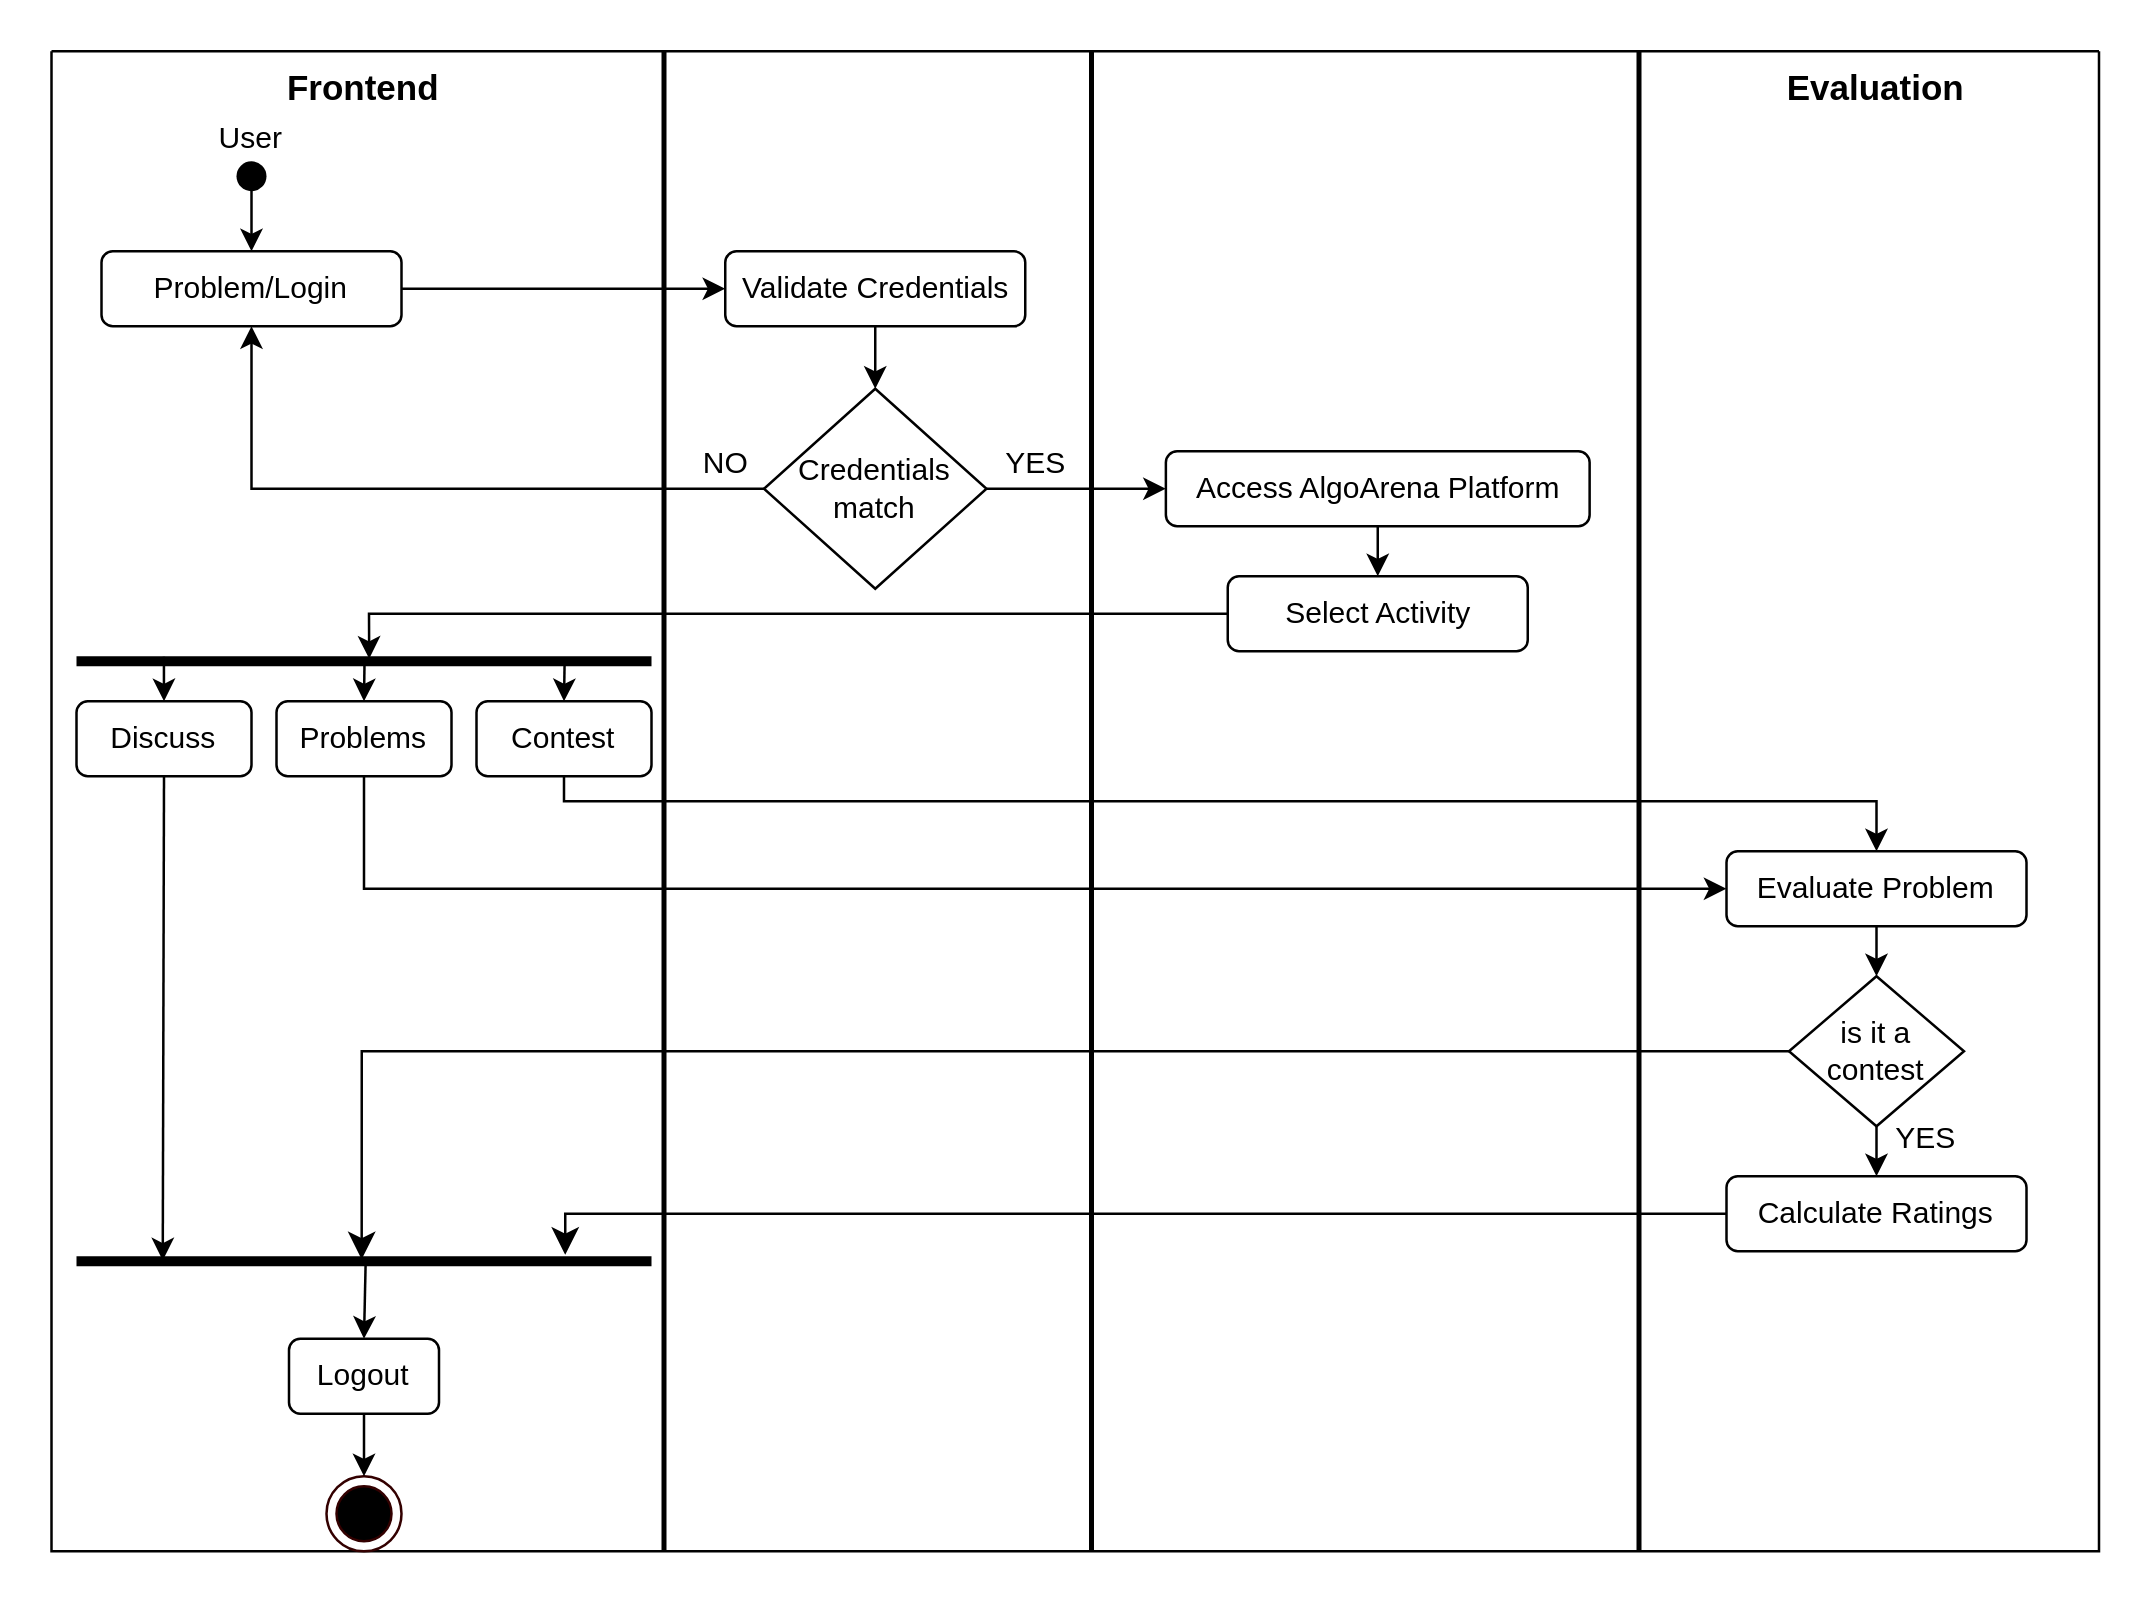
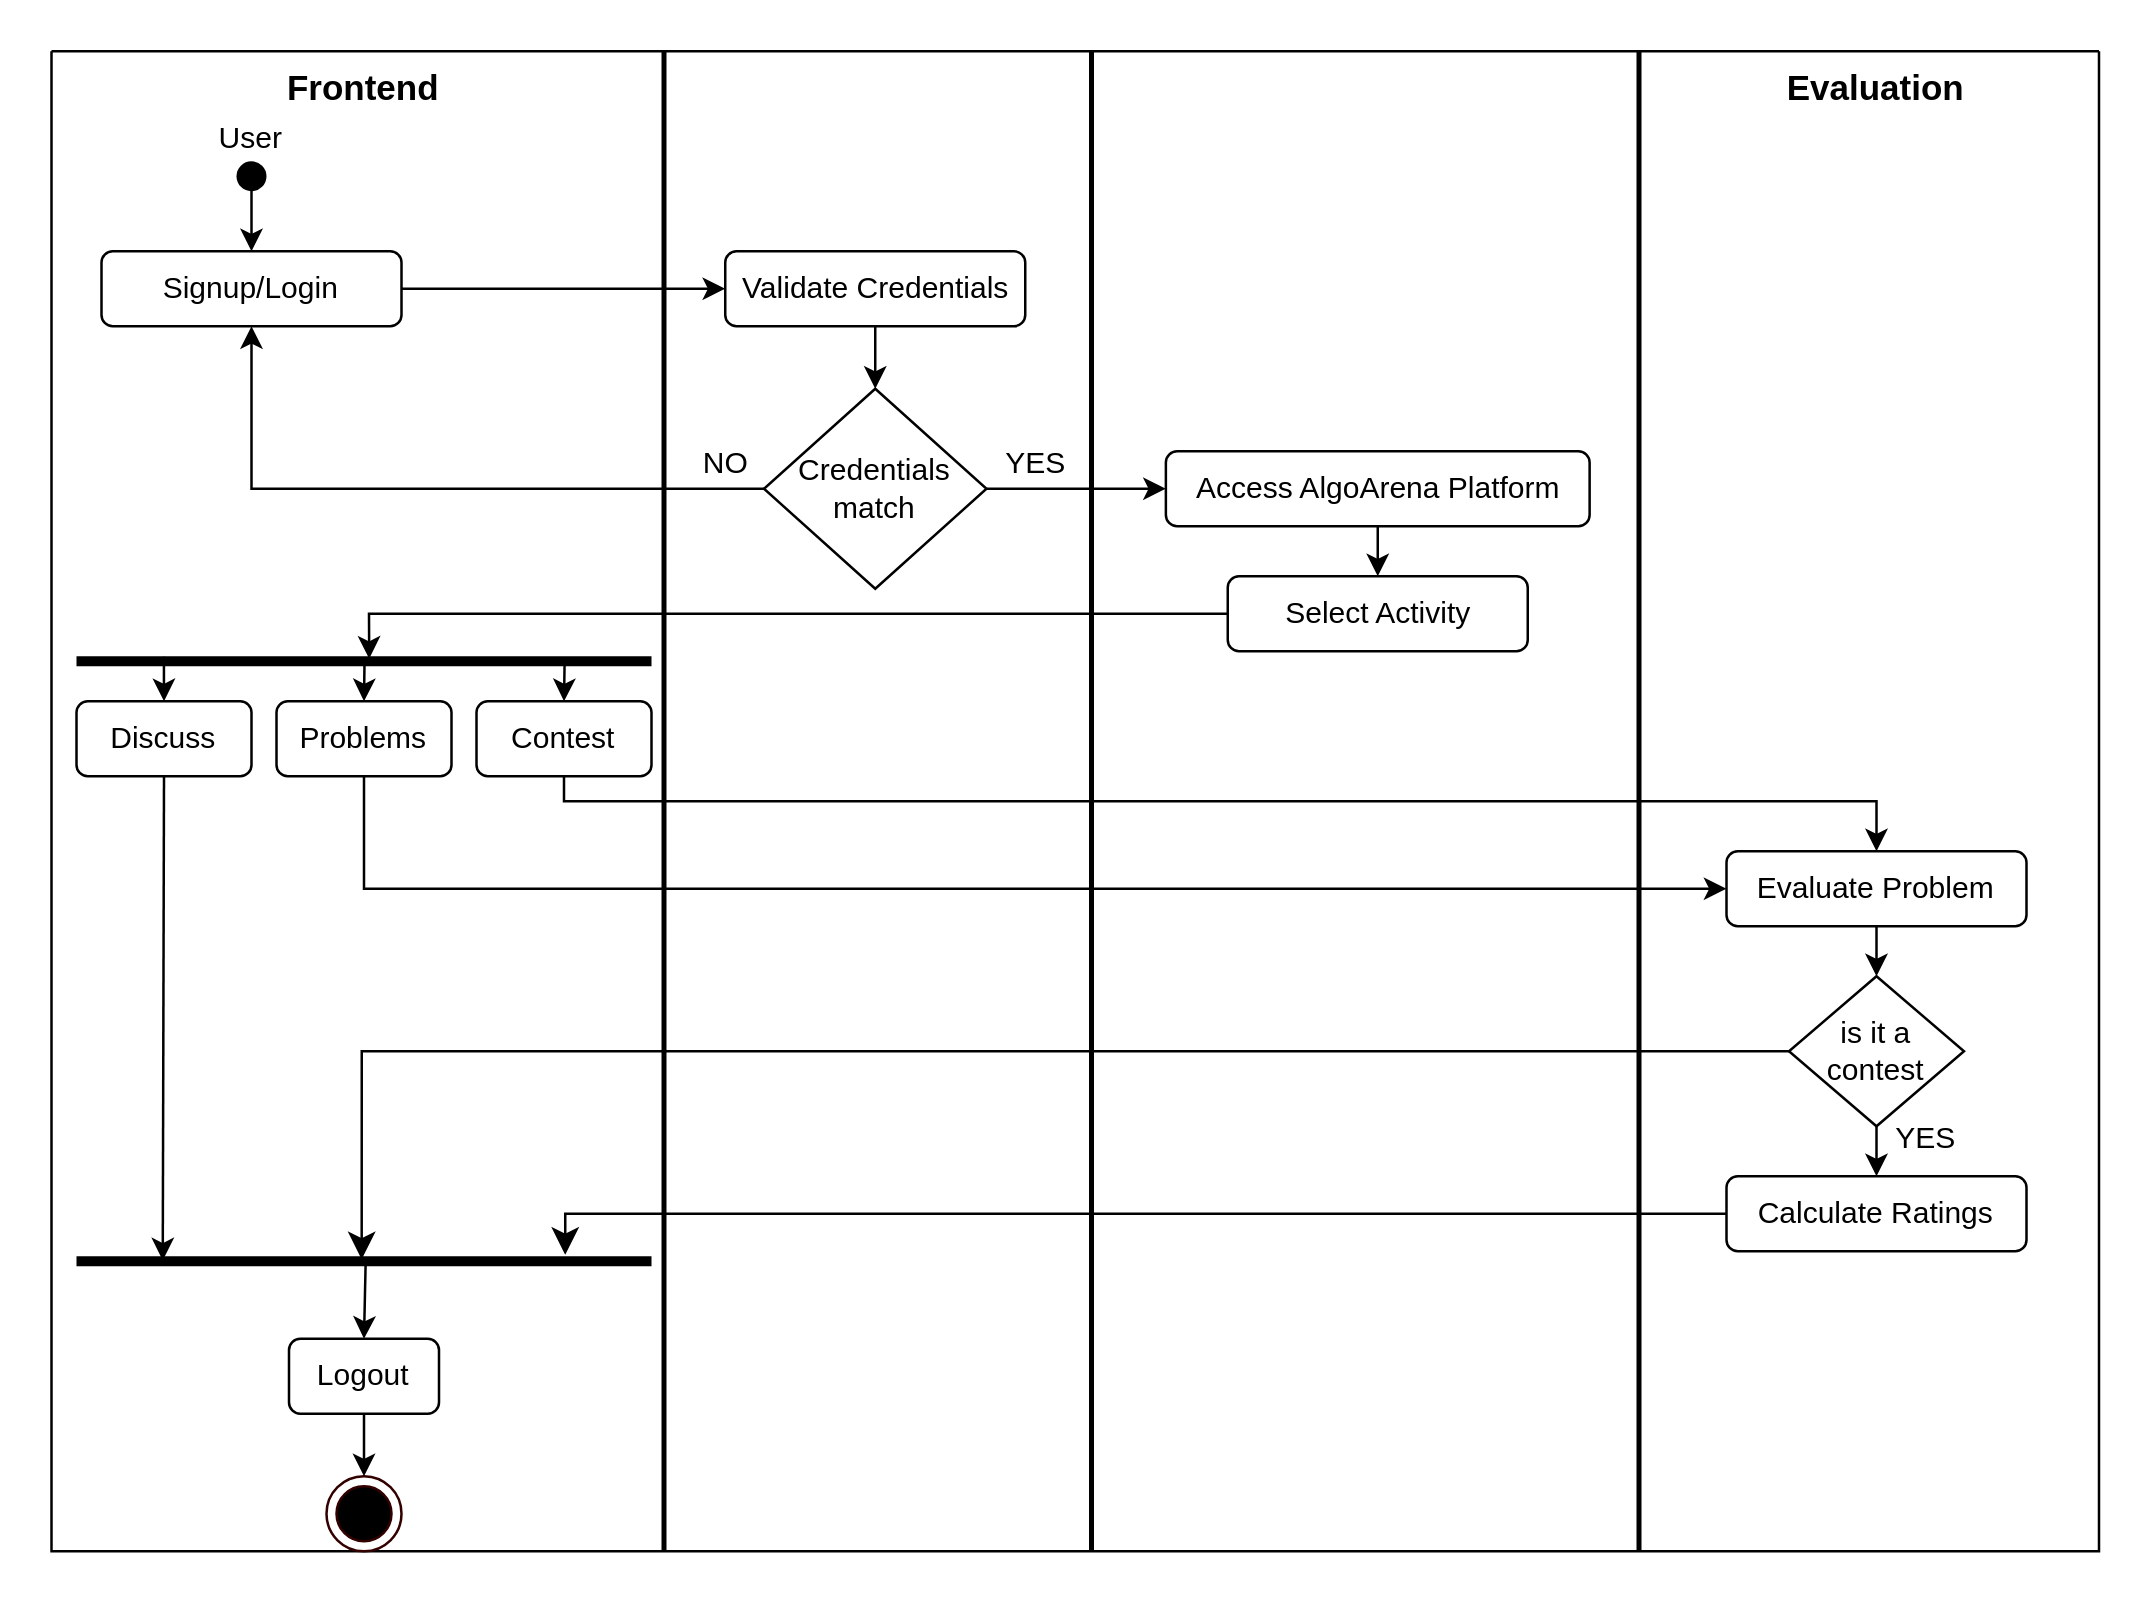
- <mxCell id="4" value="Problem/Login" style="rounded=1;whiteSpace=wrap;html=1;" vertex="1" parent="2"><mxGeometry x="20" y="80" width="120" height="30" as="geometry" /></mxCell>
+ <mxCell id="4" value="Signup/Login" style="rounded=1;whiteSpace=wrap;html=1;" vertex="1" parent="2"><mxGeometry x="20" y="80" width="120" height="30" as="geometry" /></mxCell>
